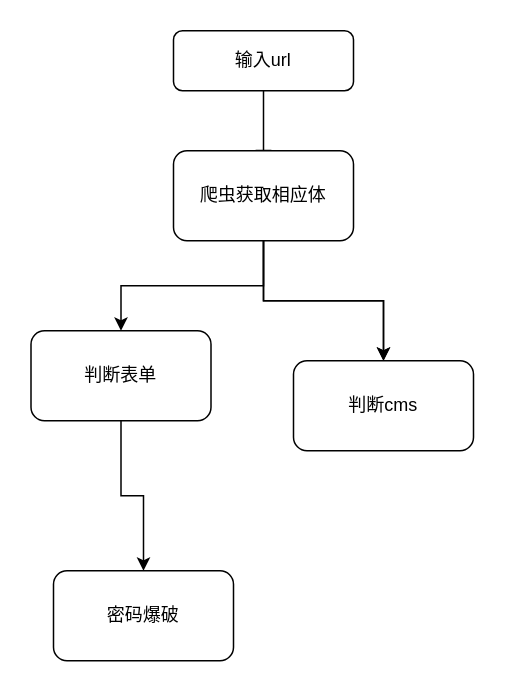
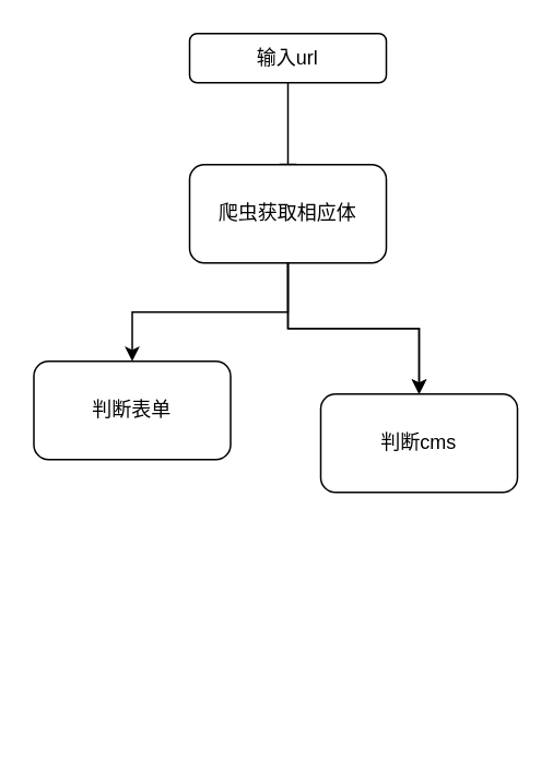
- <mxCell id="3" value="输入url" style="rounded=1;whiteSpace=wrap;html=1;fontSize=12;glass=0;strokeWidth=1;shadow=0;" parent="1" vertex="1"><mxGeometry x="115" y="20" width="120" height="40" as="geometry" /></mxCell>
+ <mxCell id="3" value="输入url" style="rounded=1;whiteSpace=wrap;html=1;fontSize=12;glass=0;strokeWidth=1;shadow=0;" parent="1" vertex="1"><mxGeometry x="115" y="20" width="120" height="30" as="geometry" /></mxCell>
- <mxCell id="9" value="" style="edgeStyle=orthogonalEdgeStyle;rounded=0;orthogonalLoop=1;jettySize=auto;html=1;" edge="1" parent="1" source="10" target="11"><mxGeometry relative="1" as="geometry" /></mxCell>
- <mxCell id="11" value="密码爆破" style="whiteSpace=wrap;html=1;rounded=1;" vertex="1" parent="1"><mxGeometry x="35" y="380" width="120" height="60" as="geometry" /></mxCell>
